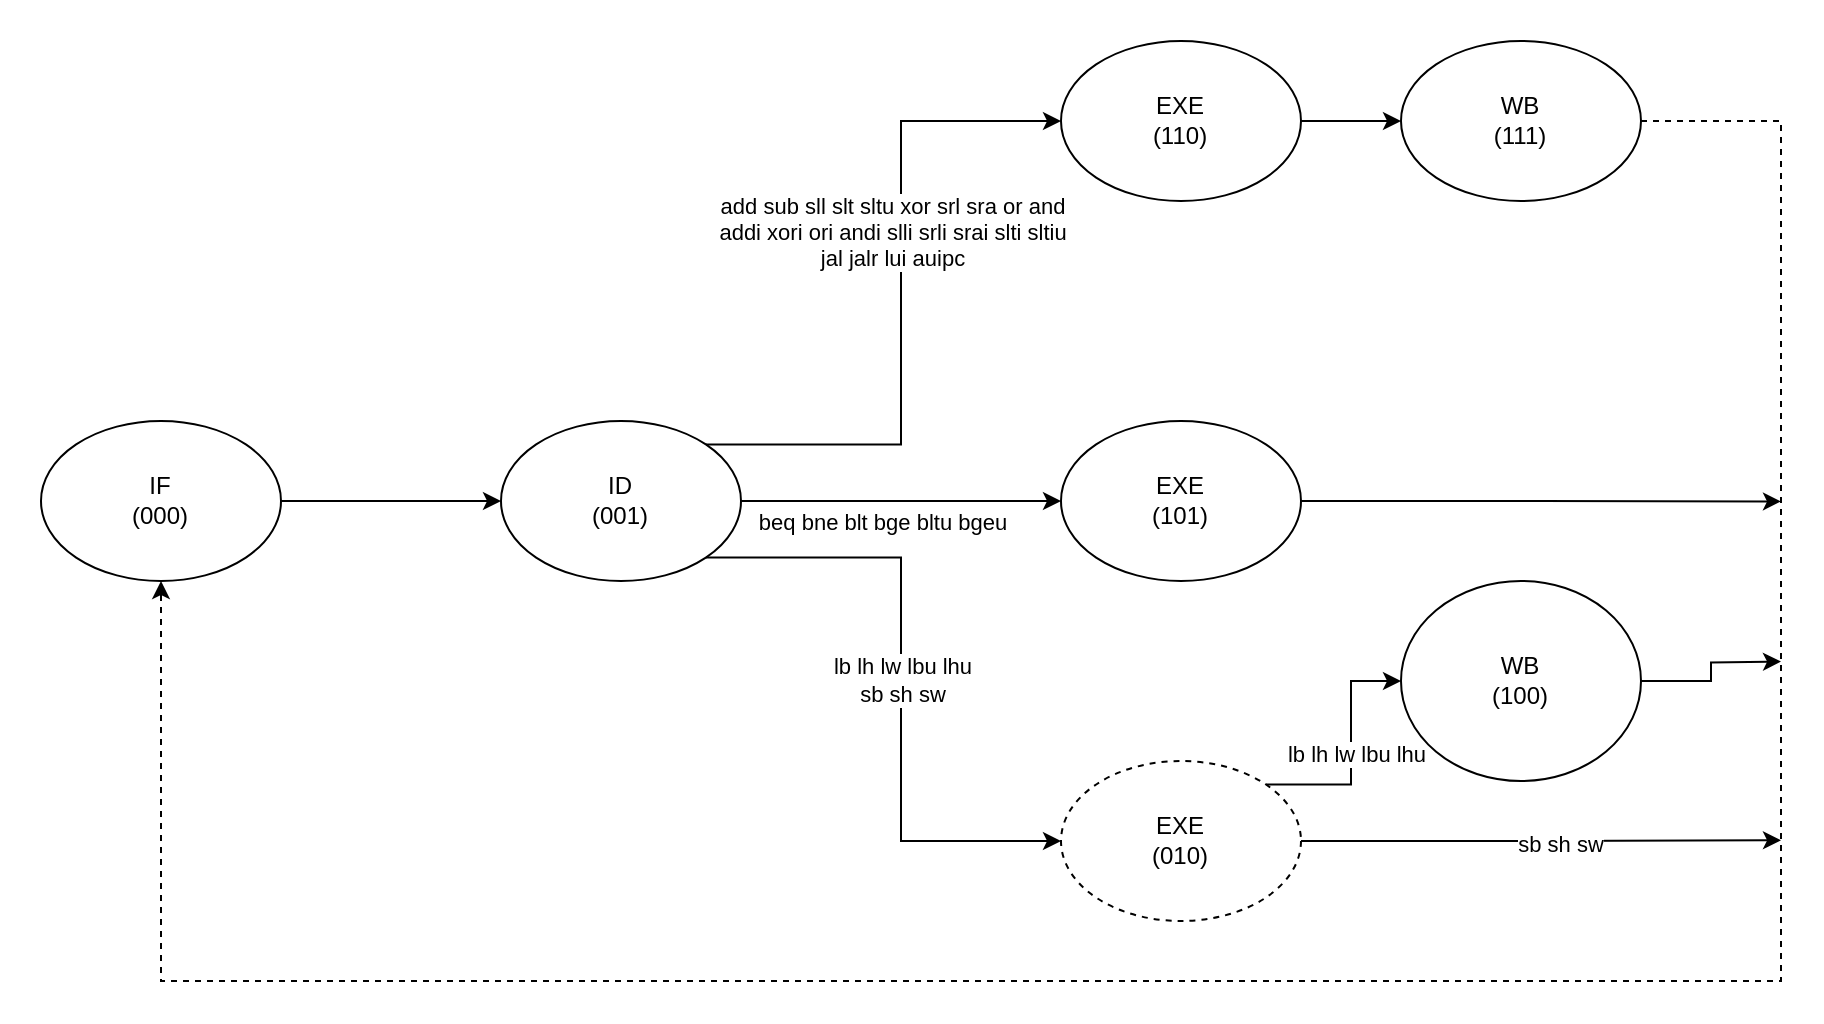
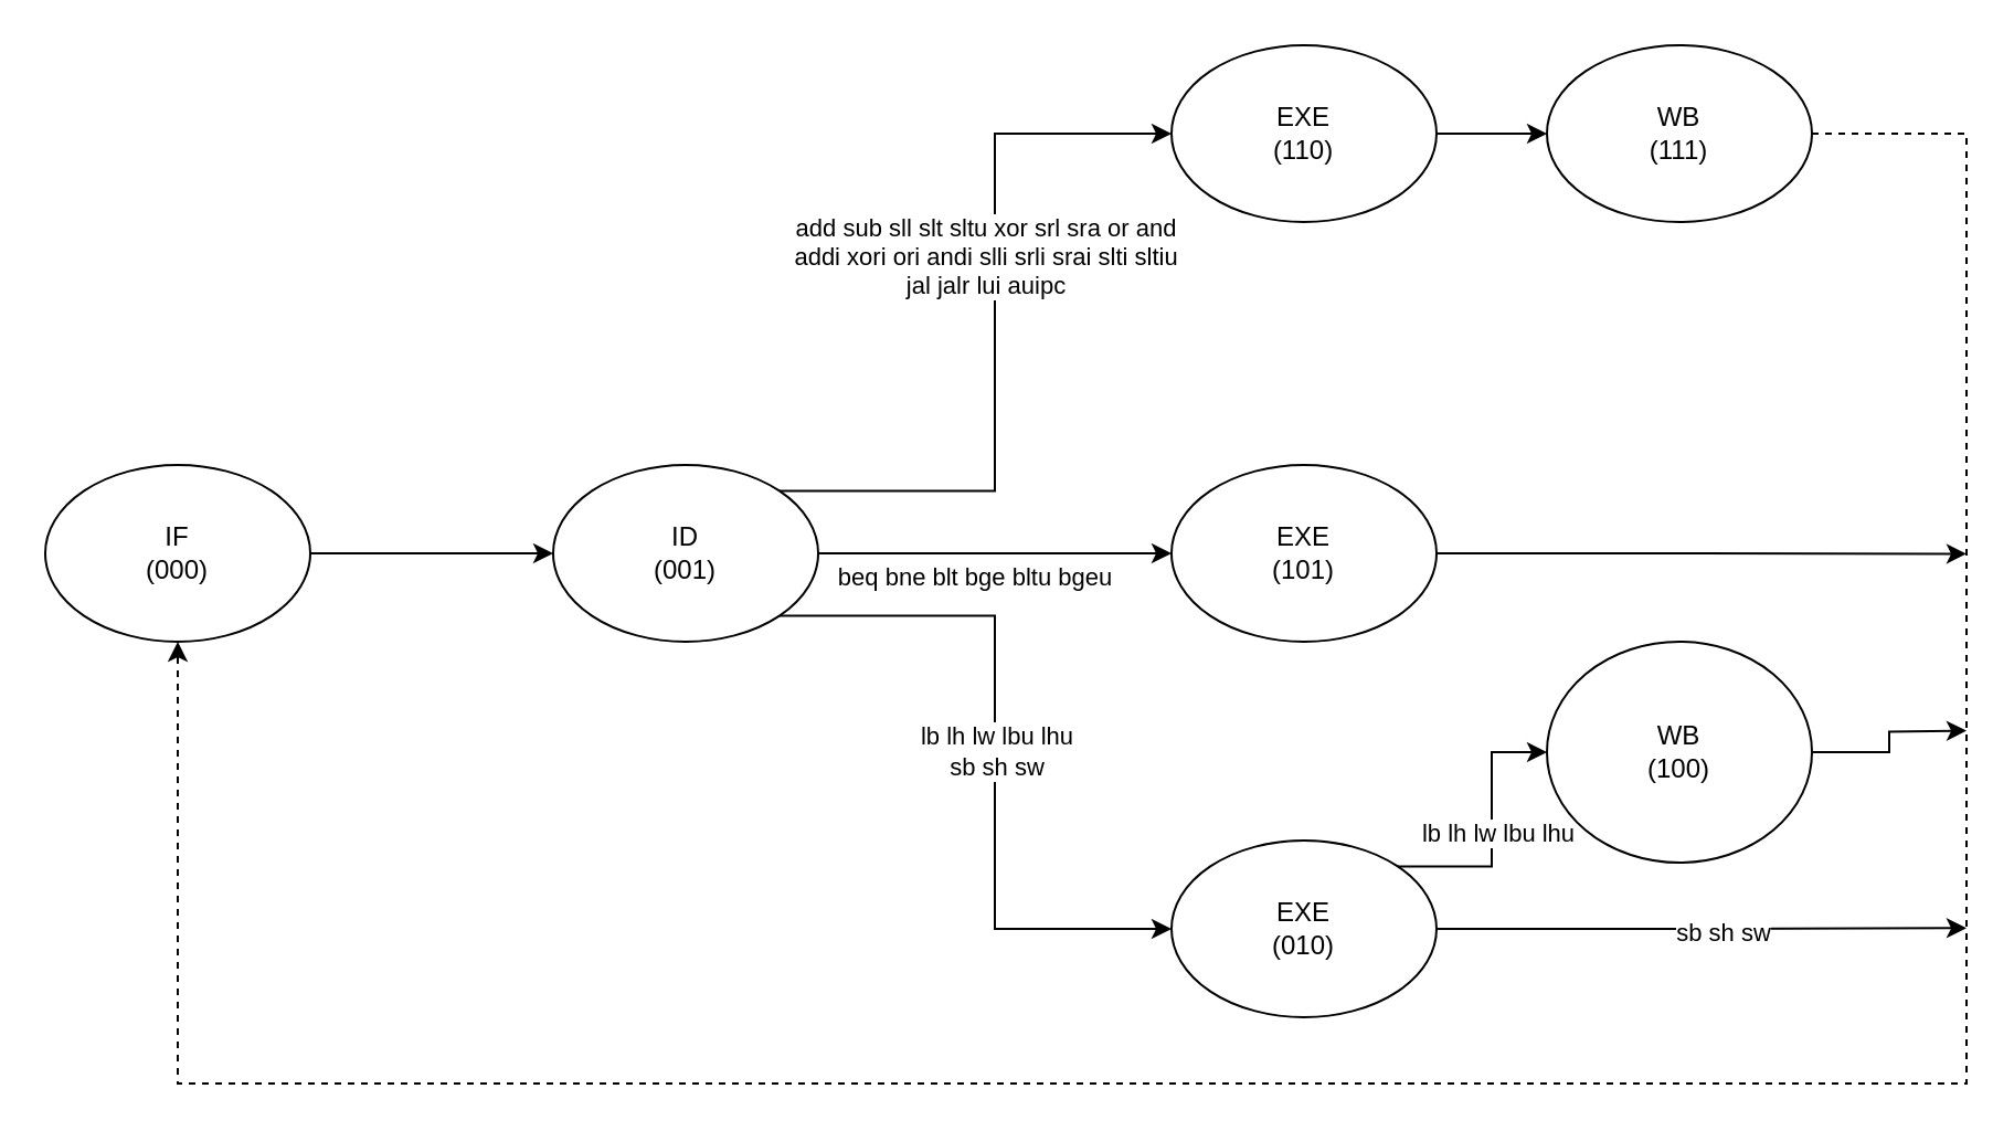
- <mxCell id="21" value="EXE&lt;br&gt;(010)" style="ellipse;whiteSpace=wrap;html=1;dashed=1;" vertex="1" parent="1"><mxGeometry x="530" y="380" width="120" height="80" as="geometry" /></mxCell>
+ <mxCell id="21" value="EXE&lt;br&gt;(010)" style="ellipse;whiteSpace=wrap;html=1;" vertex="1" parent="1"><mxGeometry x="530" y="380" width="120" height="80" as="geometry" /></mxCell>
